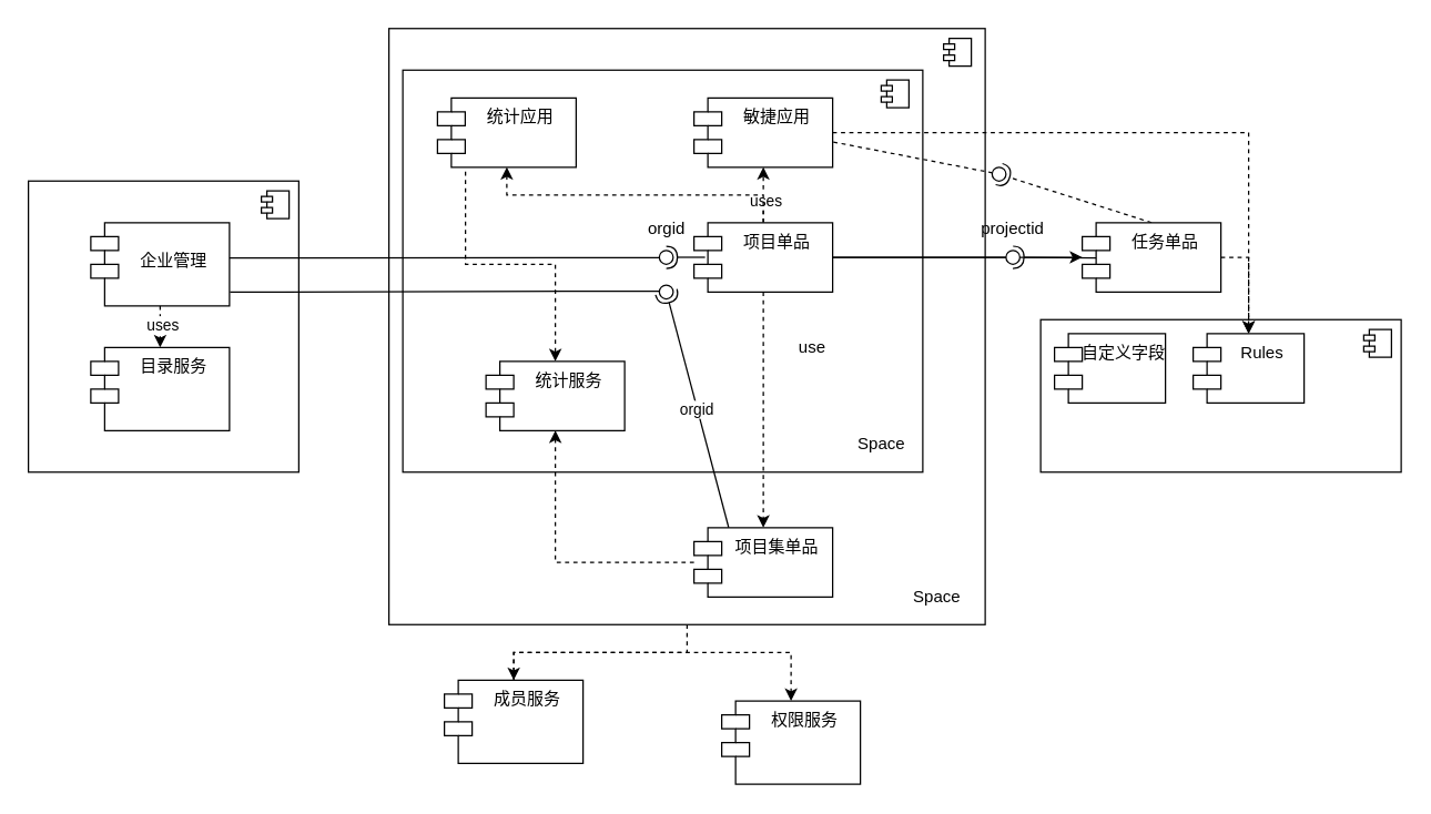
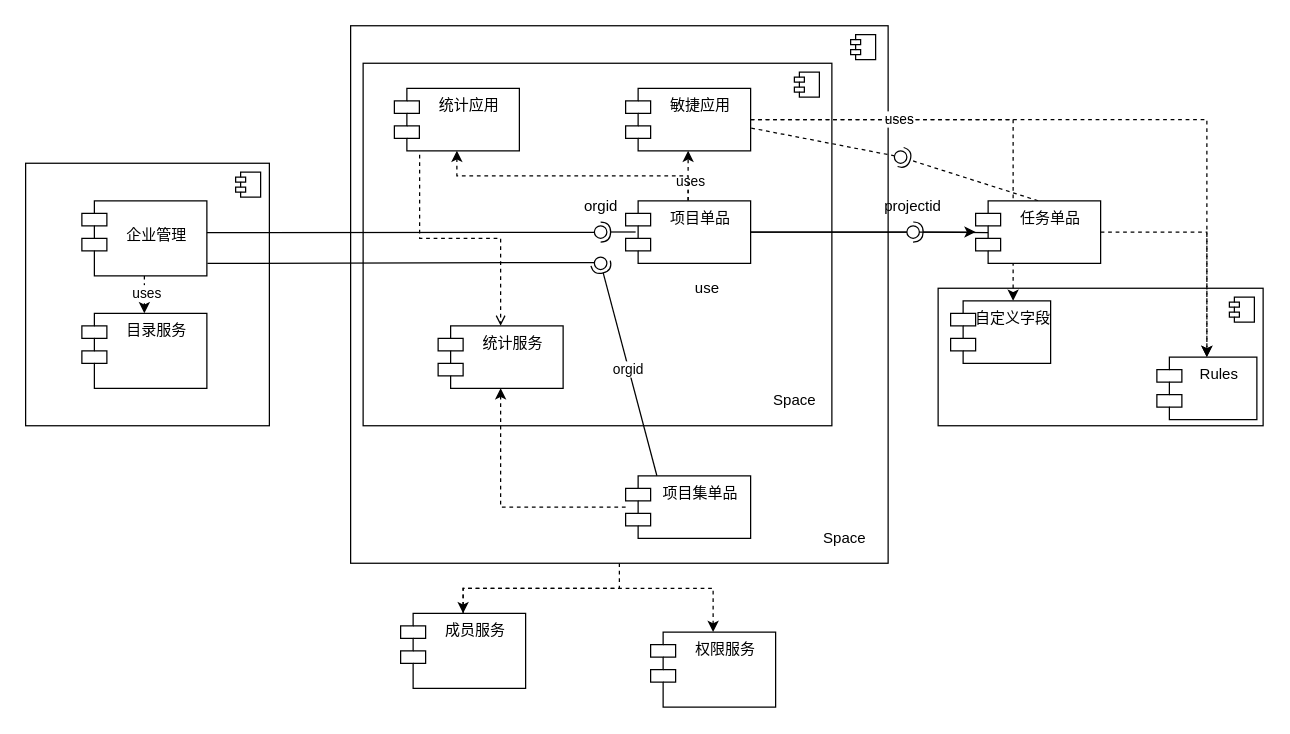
+ <mxCell id="34" style="edgeStyle=orthogonalEdgeStyle;rounded=0;orthogonalLoop=1;jettySize=auto;html=1;exitX=1;exitY=0.5;exitDx=0;exitDy=0;dashed=1;" parent="1" source="37" target="39" edge="1"><mxGeometry relative="1" as="geometry"><Array as="points"><mxPoint x="810" y="95" /></Array></mxGeometry></mxCell>
+ <mxCell id="35" value="uses" style="edgeLabel;html=1;align=center;verticalAlign=middle;resizable=0;points=[];" parent="34" vertex="1" connectable="0"><mxGeometry x="-0.333" y="1" relative="1" as="geometry"><mxPoint as="offset" /></mxGeometry></mxCell>
- <mxCell id="33" value="use" style="text;html=1;align=center;verticalAlign=middle;resizable=0;points=[];autosize=1;" parent="1" vertex="1"><mxGeometry x="570" y="240" width="30" height="20" as="geometry" /></mxCell>
+ <mxCell id="33" value="use" style="text;html=1;align=center;verticalAlign=middle;resizable=0;points=[];autosize=1;" parent="1" vertex="1"><mxGeometry x="550" y="220" width="30" height="20" as="geometry" /></mxCell>
- <mxCell id="50" style="edgeStyle=orthogonalEdgeStyle;rounded=0;orthogonalLoop=1;jettySize=auto;html=1;exitX=0.202;exitY=1.064;exitDx=0;exitDy=0;entryX=0.5;entryY=0;entryDx=0;entryDy=0;dashed=1;exitPerimeter=0;" parent="1" source="51" target="49" edge="1"><mxGeometry relative="1" as="geometry" /></mxCell>
+ <mxCell id="50" style="edgeStyle=orthogonalEdgeStyle;rounded=0;orthogonalLoop=1;jettySize=auto;html=1;exitX=0.202;exitY=1.064;exitDx=0;exitDy=0;entryX=0.5;entryY=0;entryDx=0;entryDy=0;dashed=1;exitPerimeter=0;endArrow=open;" parent="1" source="51" target="49" edge="1"><mxGeometry relative="1" as="geometry" /></mxCell>
- <mxCell id="40" value="Rules" style="shape=module;align=left;spacingLeft=20;align=center;verticalAlign=top;" parent="1" vertex="1"><mxGeometry x="860" y="240" width="80" height="50" as="geometry" /></mxCell>
+ <mxCell id="40" value="Rules" style="shape=module;align=left;spacingLeft=20;align=center;verticalAlign=top;" parent="1" vertex="1"><mxGeometry x="925" y="285" width="80" height="50" as="geometry" /></mxCell>
- <mxCell id="13" style="edgeStyle=orthogonalEdgeStyle;rounded=0;orthogonalLoop=1;jettySize=auto;html=1;entryX=0.5;entryY=0;entryDx=0;entryDy=0;dashed=1;" parent="1" source="17" target="29" edge="1"><mxGeometry relative="1" as="geometry" /></mxCell>
